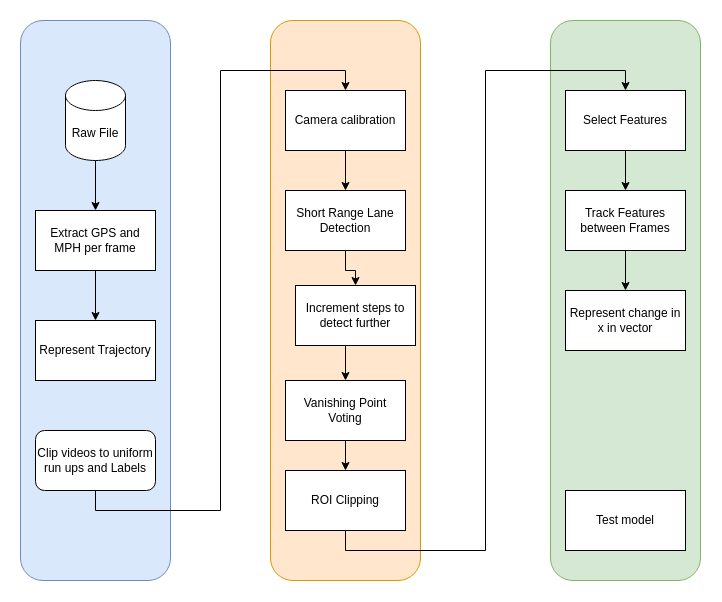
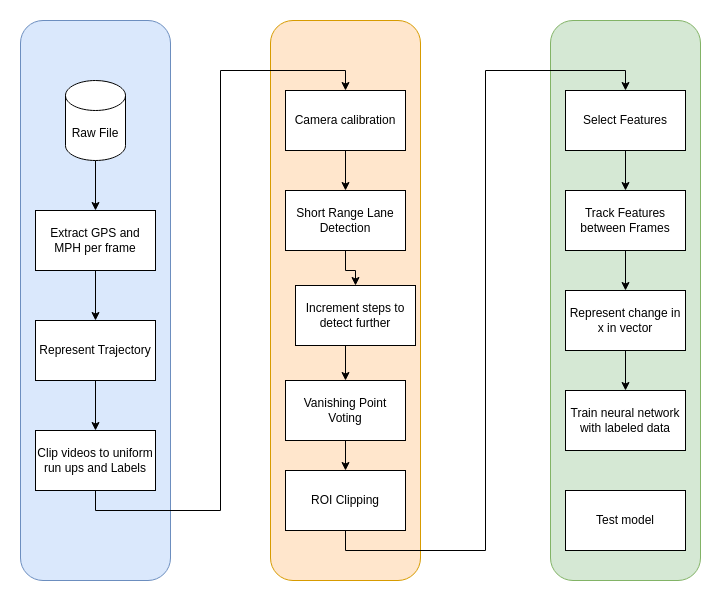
+ <mxCell id="25" style="edgeStyle=orthogonalEdgeStyle;rounded=0;orthogonalLoop=1;jettySize=auto;html=1;exitX=0.5;exitY=1;exitDx=0;exitDy=0;" edge="1" parent="1" source="26" target="27"><mxGeometry relative="1" as="geometry" /></mxCell>
+ <mxCell id="9" value="" style="edgeStyle=orthogonalEdgeStyle;rounded=0;orthogonalLoop=1;jettySize=auto;html=1;" edge="1" parent="1" source="10" target="12"><mxGeometry relative="1" as="geometry" /></mxCell>
+ <mxCell id="27" value="Train neural network with labeled data" style="rounded=0;whiteSpace=wrap;html=1;" vertex="1" parent="1"><mxGeometry x="565" y="390" width="120" height="60" as="geometry" /></mxCell>
- <mxCell id="12" value="Clip videos to uniform run ups and Labels" style="whiteSpace=wrap;html=1;rounded=1;" vertex="1" parent="1"><mxGeometry x="35" y="430" width="120" height="60" as="geometry" /></mxCell>
+ <mxCell id="12" value="Clip videos to uniform run ups and Labels" style="rounded=0;whiteSpace=wrap;html=1;" vertex="1" parent="1"><mxGeometry x="35" y="430" width="120" height="60" as="geometry" /></mxCell>
